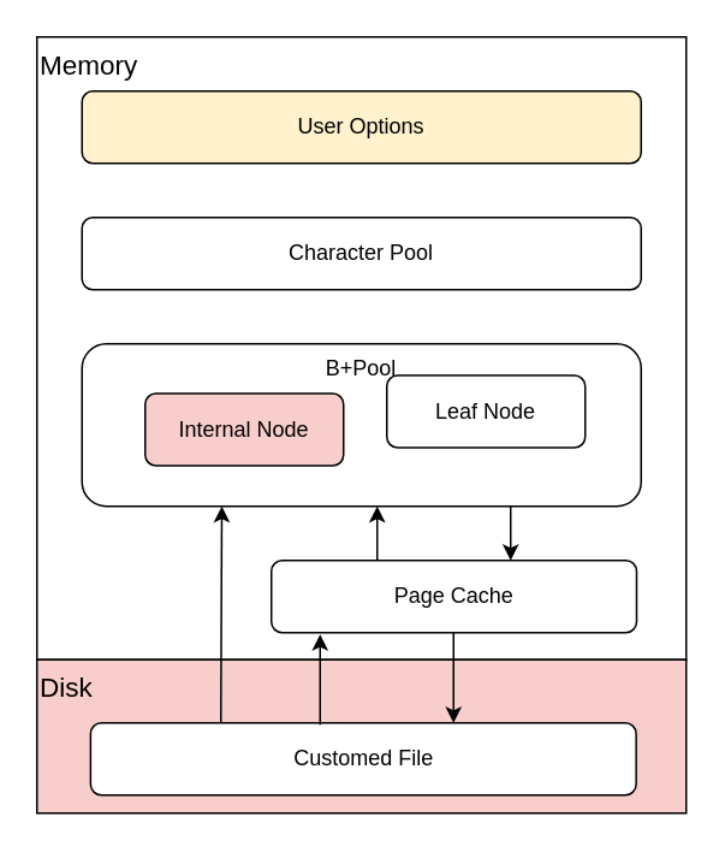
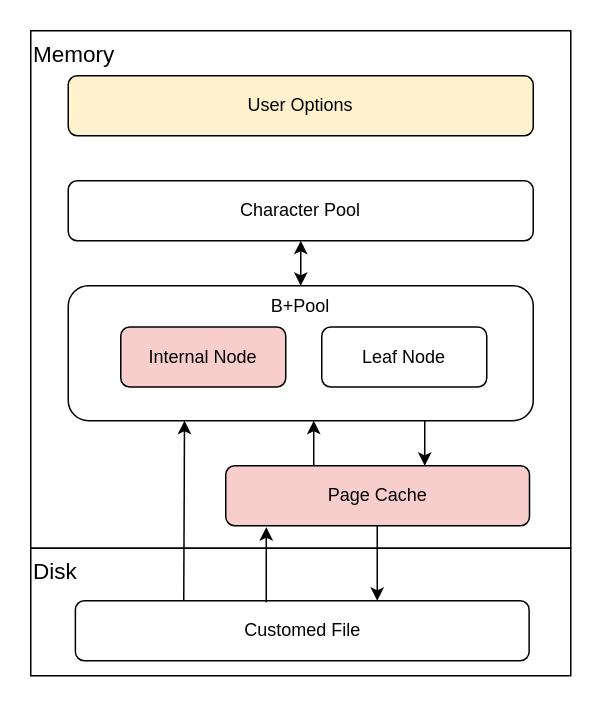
+ <mxCell id="4" style="edgeStyle=orthogonalEdgeStyle;rounded=0;orthogonalLoop=1;jettySize=auto;html=1;exitX=0.5;exitY=1;exitDx=0;exitDy=0;startArrow=classic;startFill=1;" parent="1" source="5" target="6" edge="1"><mxGeometry relative="1" as="geometry" /></mxCell>
- <mxCell id="8" value="Leaf Node" style="rounded=1;whiteSpace=wrap;html=1;" parent="1" vertex="1"><mxGeometry x="214" y="207.5" width="110" height="40" as="geometry" /></mxCell>
+ <mxCell id="8" value="Leaf Node" style="rounded=1;whiteSpace=wrap;html=1;" parent="1" vertex="1"><mxGeometry x="214" y="217.5" width="110" height="40" as="geometry" /></mxCell>
- <mxCell id="9" value="Page Cache" style="rounded=1;whiteSpace=wrap;html=1;" parent="1" vertex="1"><mxGeometry x="150" y="310" width="202.5" height="40" as="geometry" /></mxCell>
+ <mxCell id="9" value="Page Cache" style="rounded=1;whiteSpace=wrap;html=1;fillColor=#f8cecc;" parent="1" vertex="1"><mxGeometry x="150" y="310" width="202.5" height="40" as="geometry" /></mxCell>
- <mxCell id="3" value="&lt;font style=&quot;font-size: 15px;&quot;&gt;Disk&lt;/font&gt;" style="rounded=0;whiteSpace=wrap;html=1;verticalAlign=top;align=left;fillColor=#f8cecc;" parent="1" vertex="1"><mxGeometry x="20" y="365" width="360" height="85" as="geometry" /></mxCell>
+ <mxCell id="3" value="&lt;font style=&quot;font-size: 15px;&quot;&gt;Disk&lt;/font&gt;" style="rounded=0;whiteSpace=wrap;html=1;verticalAlign=top;align=left;" parent="1" vertex="1"><mxGeometry x="20" y="365" width="360" height="85" as="geometry" /></mxCell>
